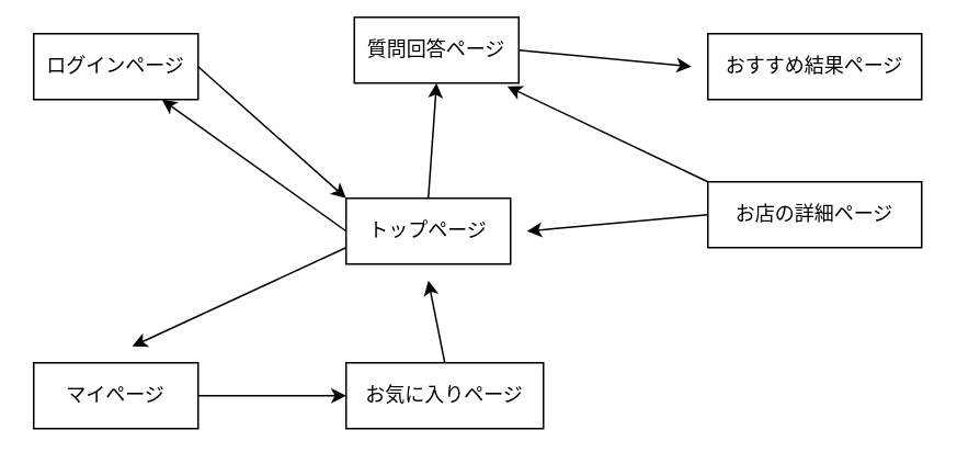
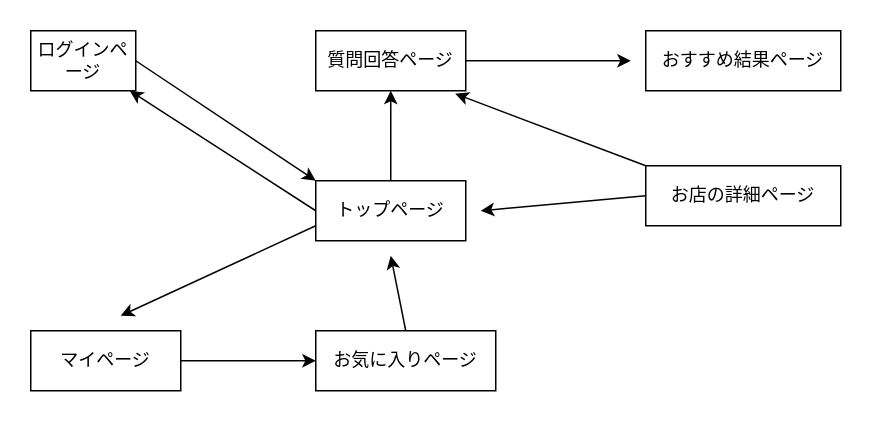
- <mxCell id="5" value="質問回答ページ" style="whiteSpace=wrap;html=1;align=center;" vertex="1" parent="1"><mxGeometry x="215" y="10" width="100" height="40" as="geometry" /></mxCell>
+ <mxCell id="5" value="質問回答ページ" style="whiteSpace=wrap;html=1;align=center;" vertex="1" parent="1"><mxGeometry x="210" y="20" width="100" height="40" as="geometry" /></mxCell>
- <mxCell id="3" value="ログインページ" style="whiteSpace=wrap;html=1;align=center;" vertex="1" parent="1"><mxGeometry x="20" y="20" width="100" height="40" as="geometry" /></mxCell>
+ <mxCell id="3" value="ログインページ" style="whiteSpace=wrap;html=1;align=center;" vertex="1" parent="1"><mxGeometry x="20" y="20" width="70" height="40" as="geometry" /></mxCell>
